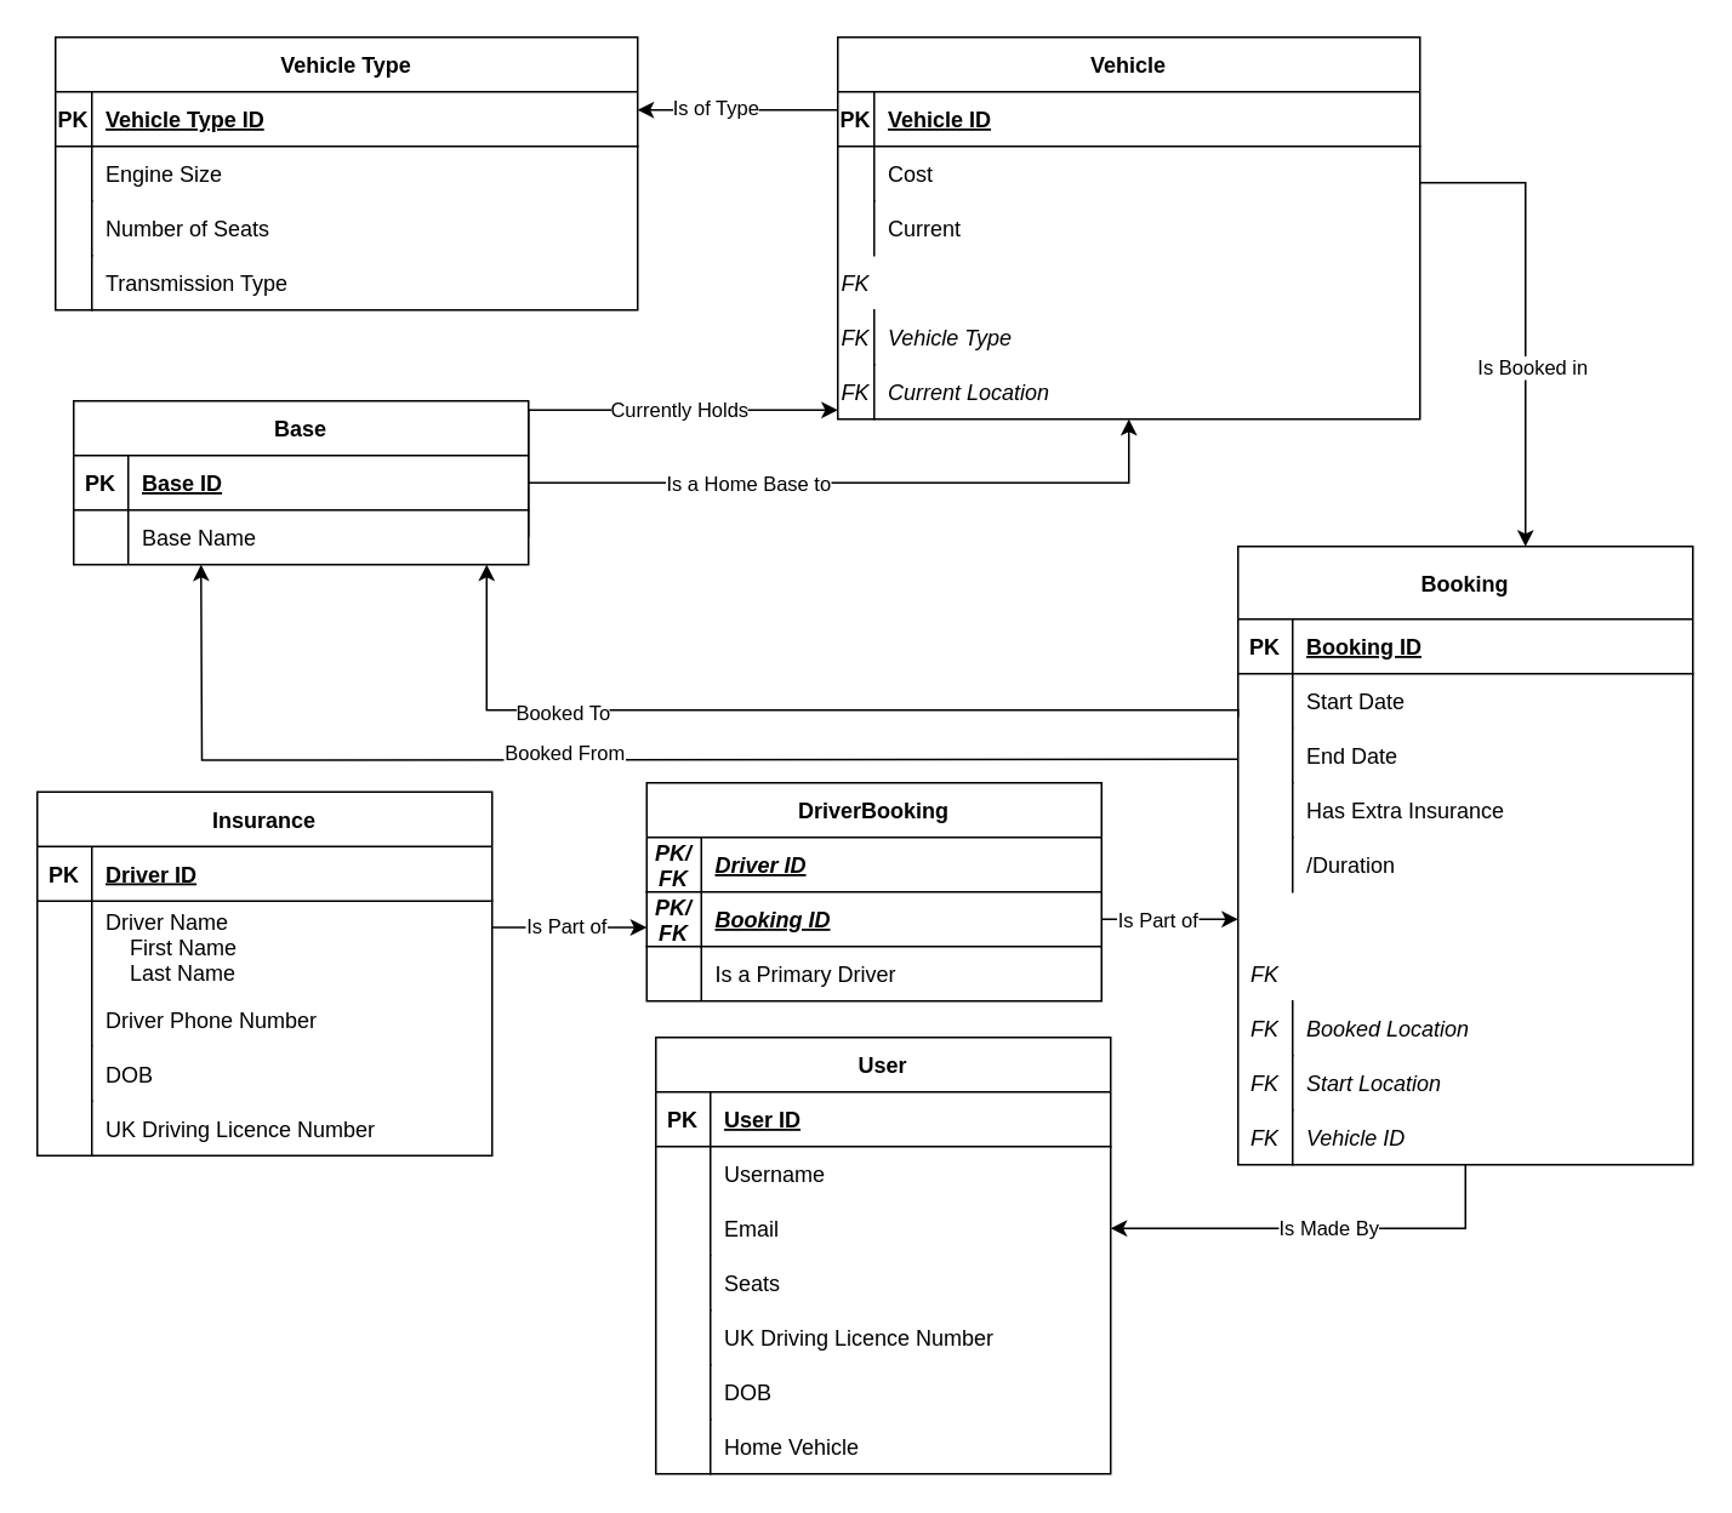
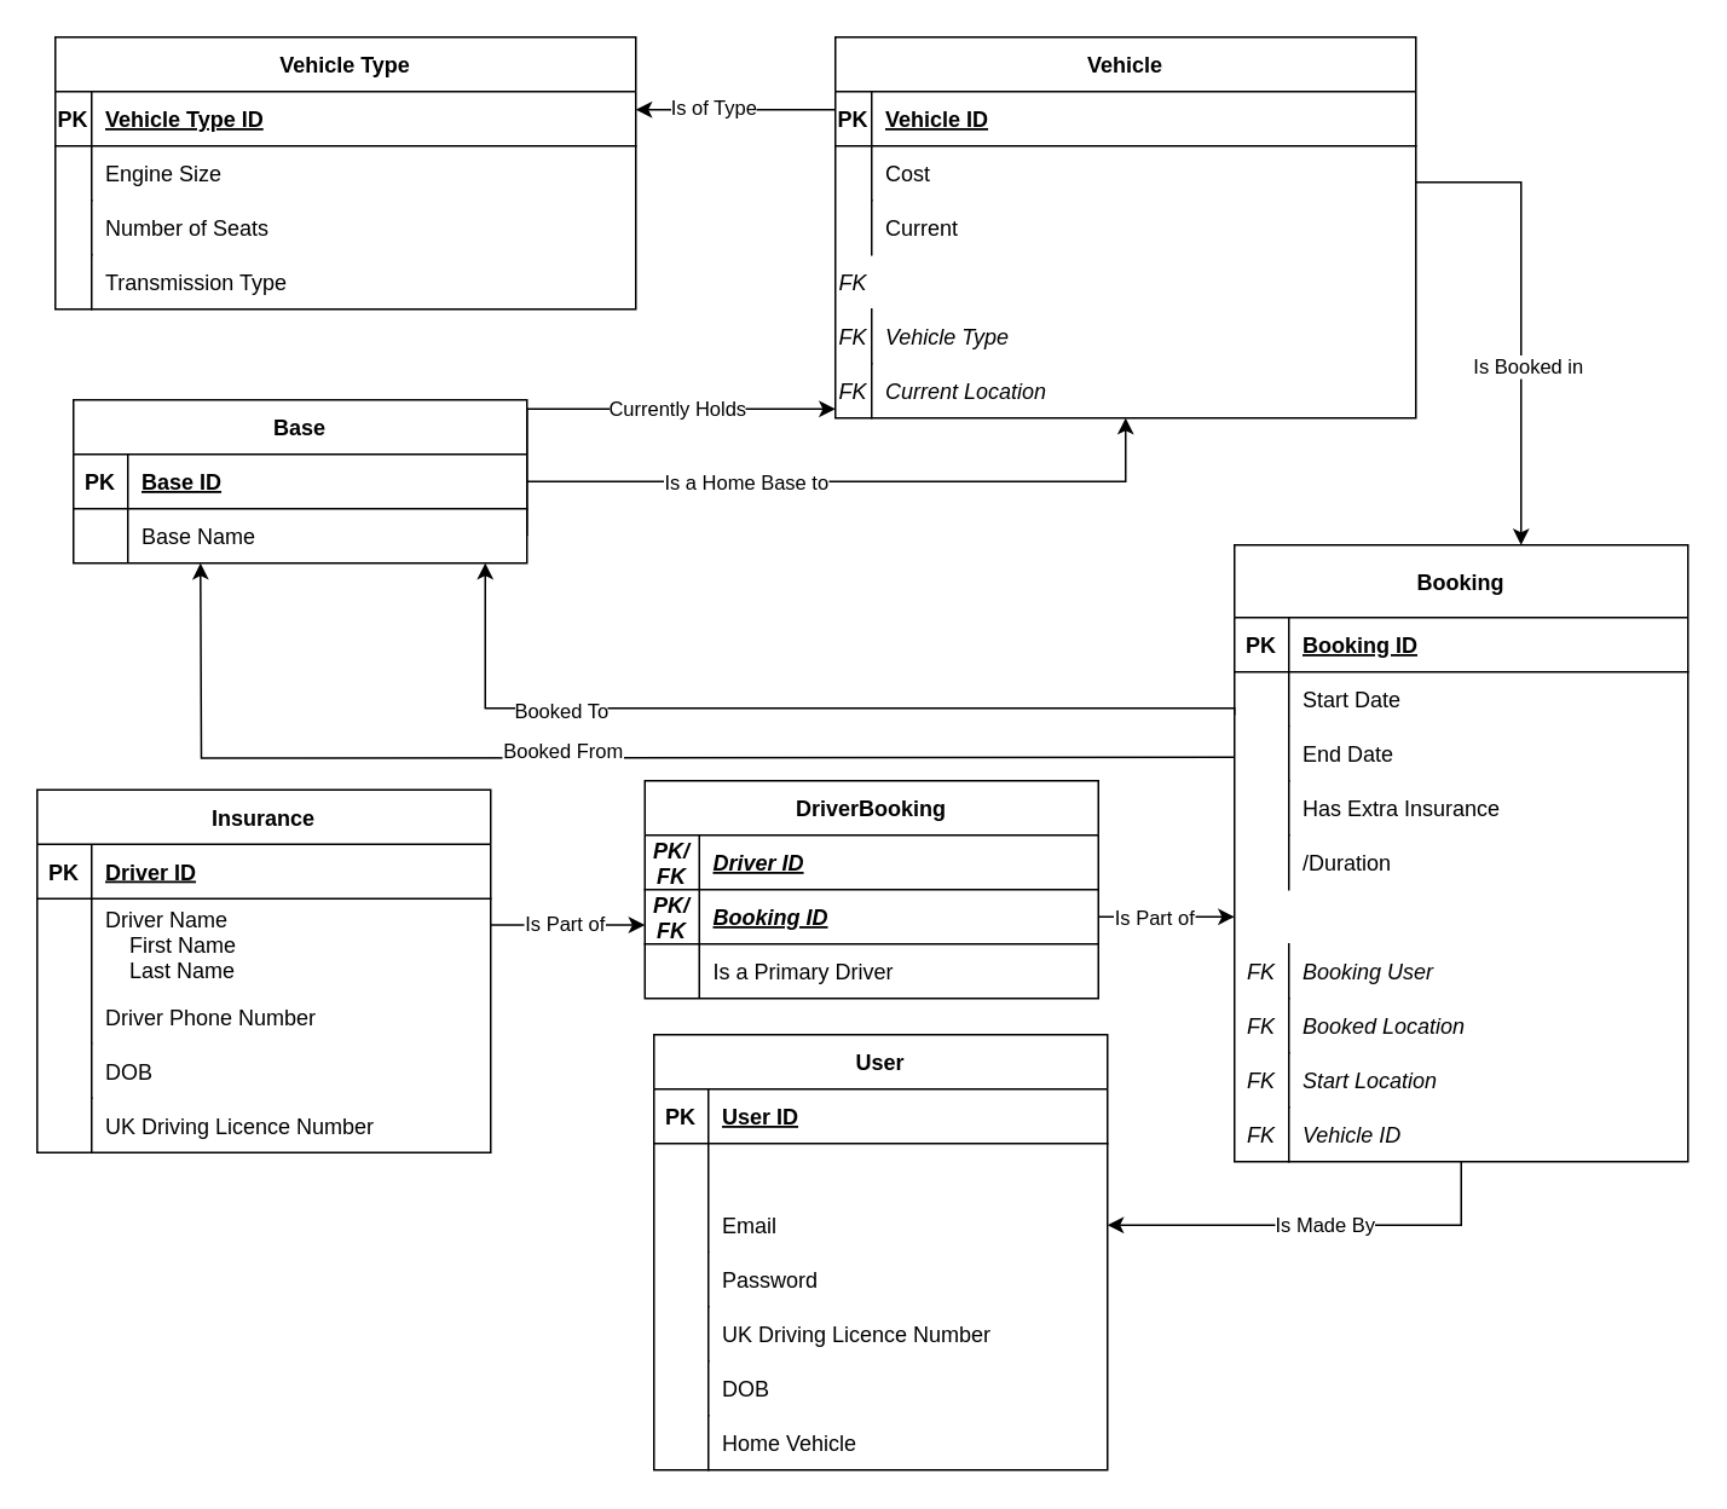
+ <mxCell id="95" value="Booking User" style="shape=partialRectangle;overflow=hidden;connectable=0;fillColor=none;top=0;left=1;bottom=0;right=0;align=left;spacingLeft=6;fontStyle=2" parent="85" vertex="1"><mxGeometry x="30" y="220" width="220" height="30" as="geometry"><mxRectangle width="220" height="30" as="alternateBounds" /></mxGeometry></mxCell>
- <mxCell id="57" value="Username" style="shape=partialRectangle;overflow=hidden;connectable=0;fillColor=none;top=0;left=0;bottom=0;right=0;align=left;spacingLeft=6;" parent="55" vertex="1"><mxGeometry x="30" width="220" height="30" as="geometry"><mxRectangle width="220" height="30" as="alternateBounds" /></mxGeometry></mxCell>
- <mxCell id="61" value="Seats" style="shape=partialRectangle;overflow=hidden;connectable=0;fillColor=none;top=0;left=1;bottom=0;right=0;align=left;spacingLeft=6;" parent="50" vertex="1"><mxGeometry x="30" y="120" width="220" height="30" as="geometry"><mxRectangle width="220" height="30" as="alternateBounds" /></mxGeometry></mxCell>
+ <mxCell id="61" value="Password" style="shape=partialRectangle;overflow=hidden;connectable=0;fillColor=none;top=0;left=1;bottom=0;right=0;align=left;spacingLeft=6;" parent="50" vertex="1"><mxGeometry x="30" y="120" width="220" height="30" as="geometry"><mxRectangle width="220" height="30" as="alternateBounds" /></mxGeometry></mxCell>
